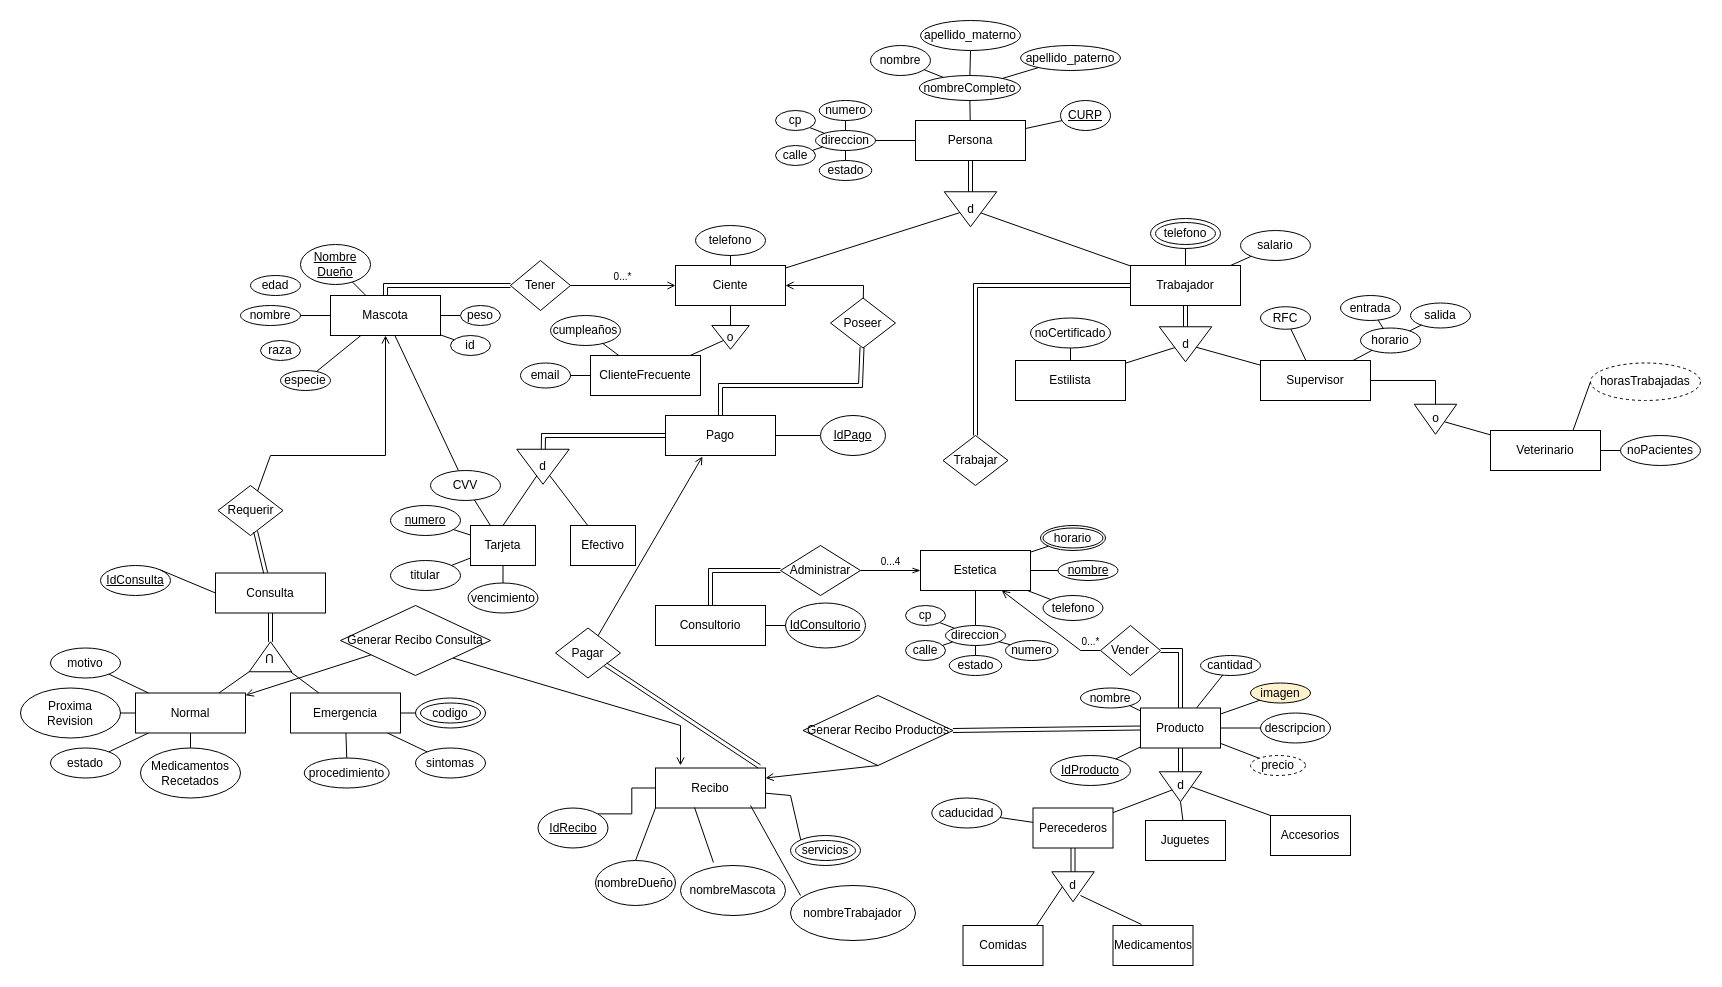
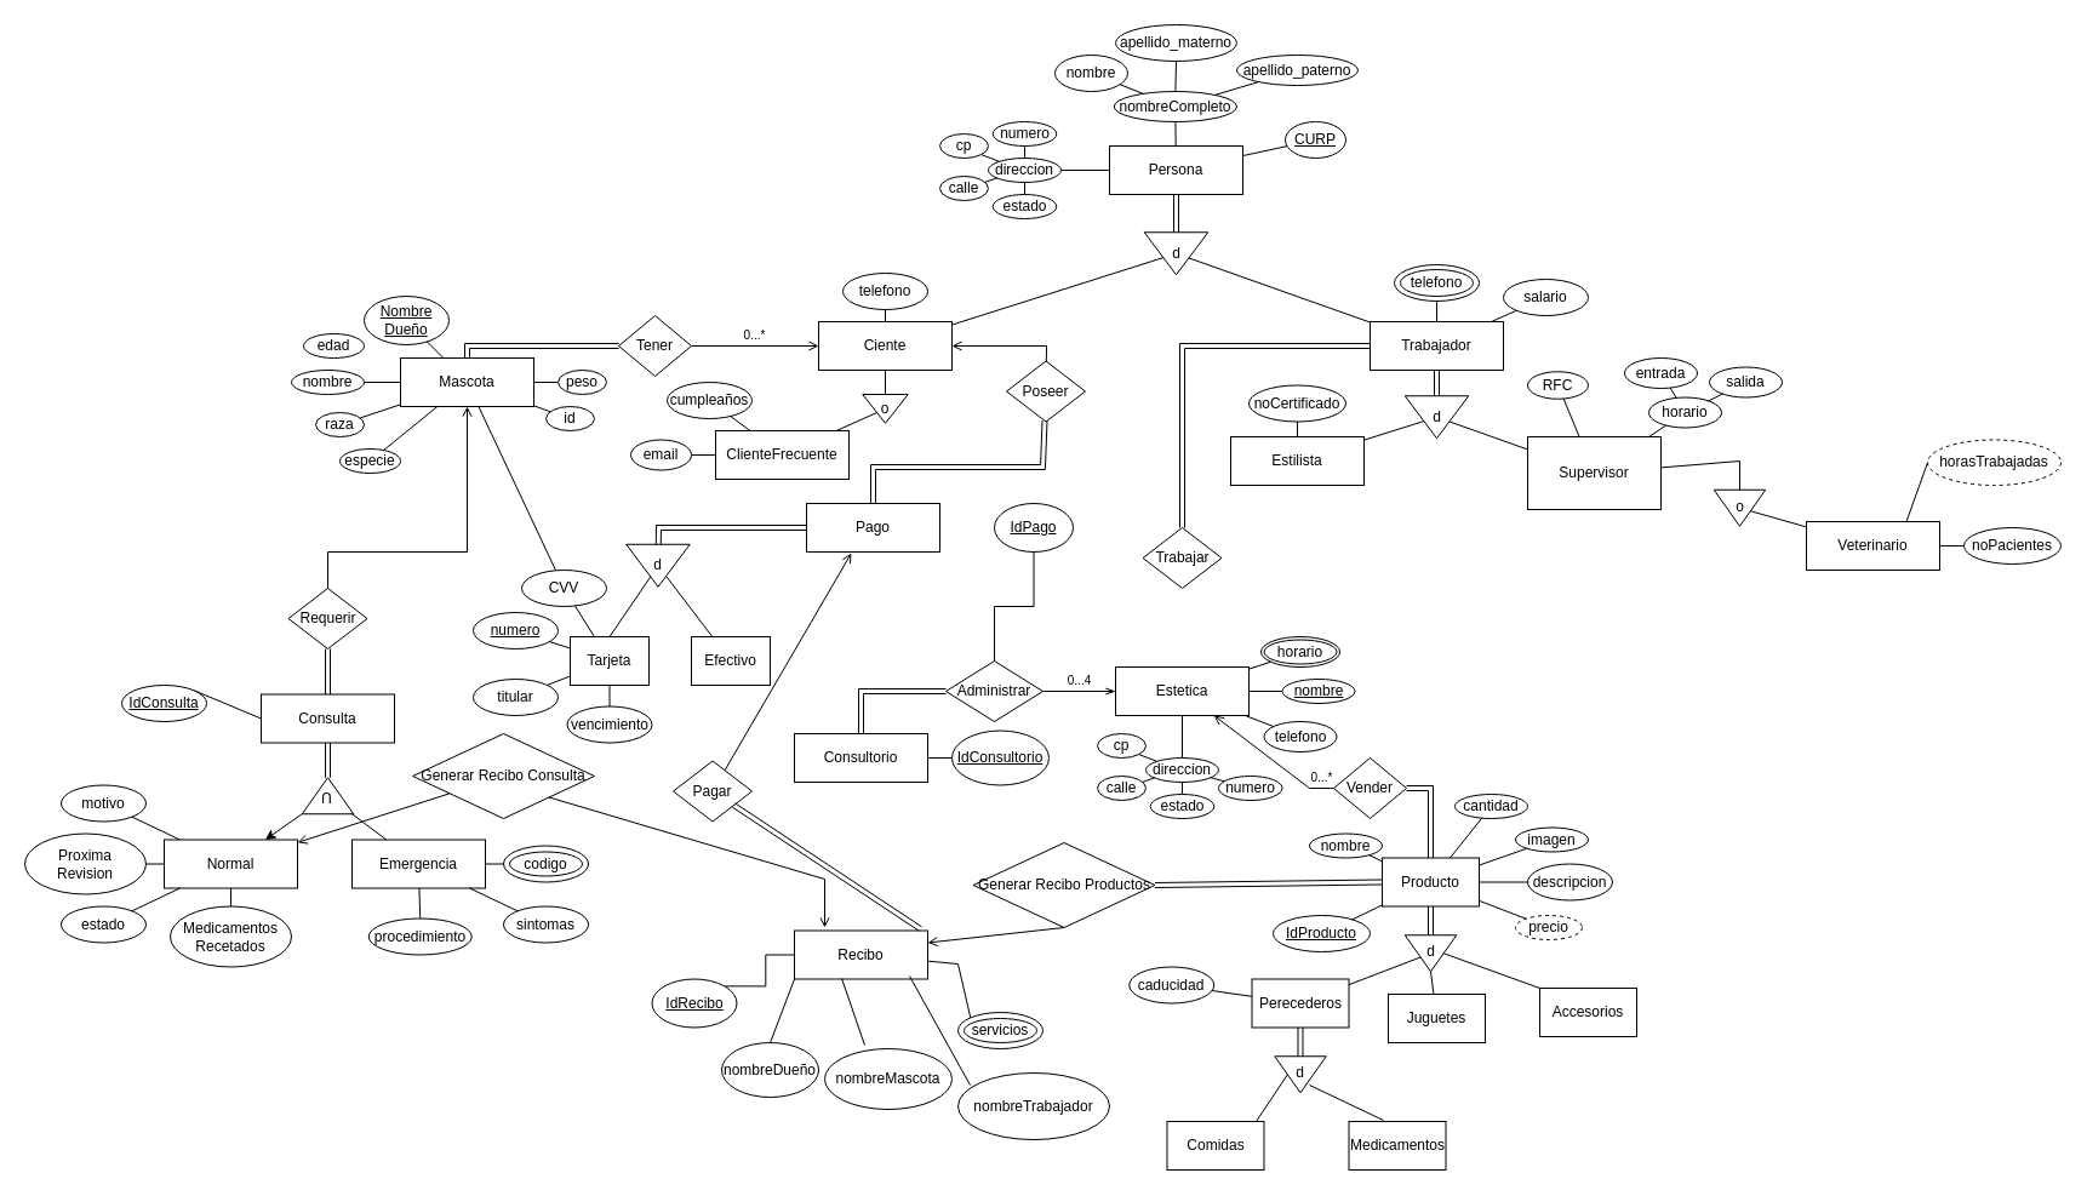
+ <mxCell id="96" value="" style="endArrow=none;html=1;rounded=0;" parent="1" source="89" target="93" edge="1"><mxGeometry width="50" height="50" relative="1" as="geometry"><mxPoint x="385" y="417.5" as="sourcePoint" /><mxPoint x="385" y="357.5" as="targetPoint" /></mxGeometry></mxCell>
- <mxCell id="44" value="Supervisor" style="rounded=0;whiteSpace=wrap;html=1;" parent="1" vertex="1"><mxGeometry x="1260" y="360" width="110" height="40" as="geometry" /></mxCell>
+ <mxCell id="44" value="Supervisor" style="rounded=0;whiteSpace=wrap;html=1;" parent="1" vertex="1"><mxGeometry x="1260" y="360" width="110" height="60" as="geometry" /></mxCell>
- <mxCell id="208" value="" style="edgeStyle=orthogonalEdgeStyle;rounded=0;orthogonalLoop=1;jettySize=auto;html=1;endArrow=none;endFill=0;strokeColor=default;" edge="1" parent="1" source="209" target="156"><mxGeometry relative="1" as="geometry" /></mxCell>
+ <mxCell id="208" value="" style="edgeStyle=orthogonalEdgeStyle;rounded=0;orthogonalLoop=1;jettySize=auto;html=1;endArrow=none;endFill=0;strokeColor=default;" edge="1" parent="1" source="209" target="86"><mxGeometry relative="1" as="geometry" /></mxCell>
- <mxCell id="149" value="Requerir" style="rhombus;whiteSpace=wrap;html=1;fillColor=default;" parent="1" vertex="1"><mxGeometry x="217.5" y="485" width="65" height="50" as="geometry" /></mxCell>
+ <mxCell id="149" value="Requerir" style="rhombus;whiteSpace=wrap;html=1;fillColor=default;" parent="1" vertex="1"><mxGeometry x="237.5" y="485" width="65" height="50" as="geometry" /></mxCell>
- <mxCell id="140" value="" style="endArrow=none;html=1;rounded=0;fontSize=10;" parent="1" source="138" target="129" edge="1"><mxGeometry width="50" height="50" relative="1" as="geometry"><mxPoint x="435" y="696.696" as="sourcePoint" /><mxPoint x="292.342" y="668.674" as="targetPoint" /></mxGeometry></mxCell>
+ <mxCell id="140" value="" style="endArrow=classic;html=1;rounded=0;fontSize=10;" parent="1" source="138" target="129" edge="1"><mxGeometry width="50" height="50" relative="1" as="geometry"><mxPoint x="435" y="696.696" as="sourcePoint" /><mxPoint x="292.342" y="668.674" as="targetPoint" /></mxGeometry></mxCell>
- <mxCell id="110" value="imagen" style="ellipse;whiteSpace=wrap;html=1;fontStyle=0;fillColor=#fff2cc;" parent="1" vertex="1"><mxGeometry x="1250" y="682.5" width="60" height="20" as="geometry" /></mxCell>
+ <mxCell id="110" value="imagen" style="ellipse;whiteSpace=wrap;html=1;fontStyle=0" parent="1" vertex="1"><mxGeometry x="1250" y="682.5" width="60" height="20" as="geometry" /></mxCell>
